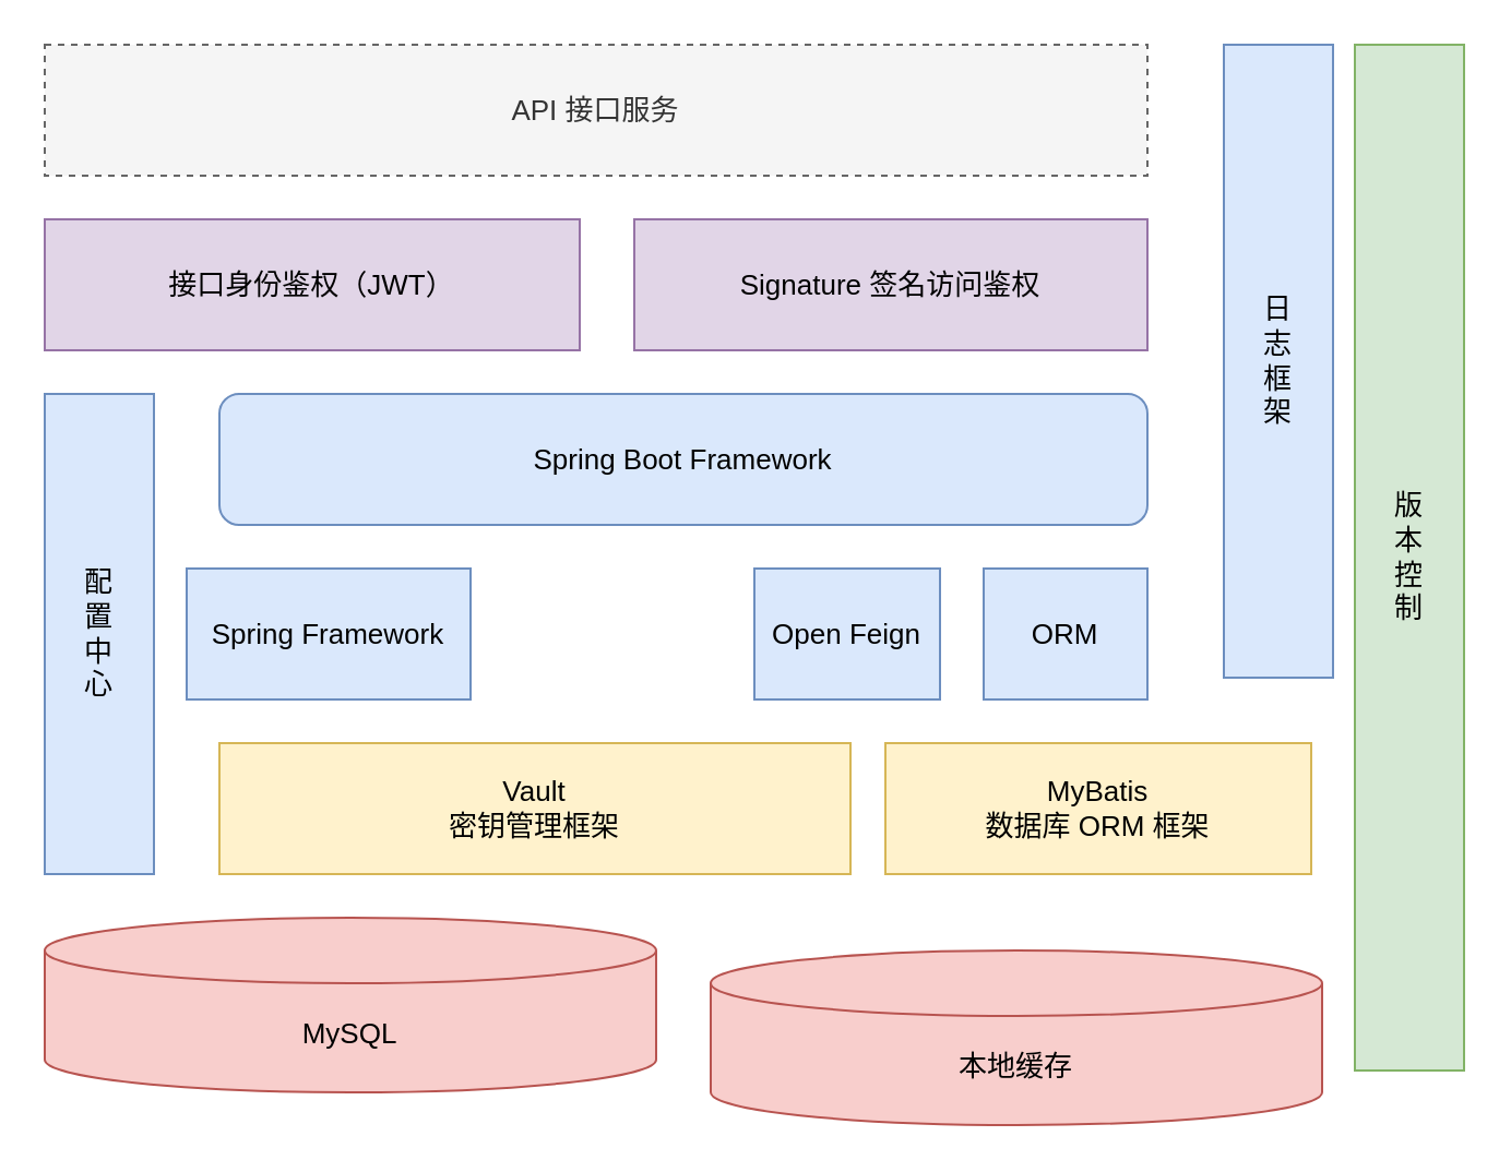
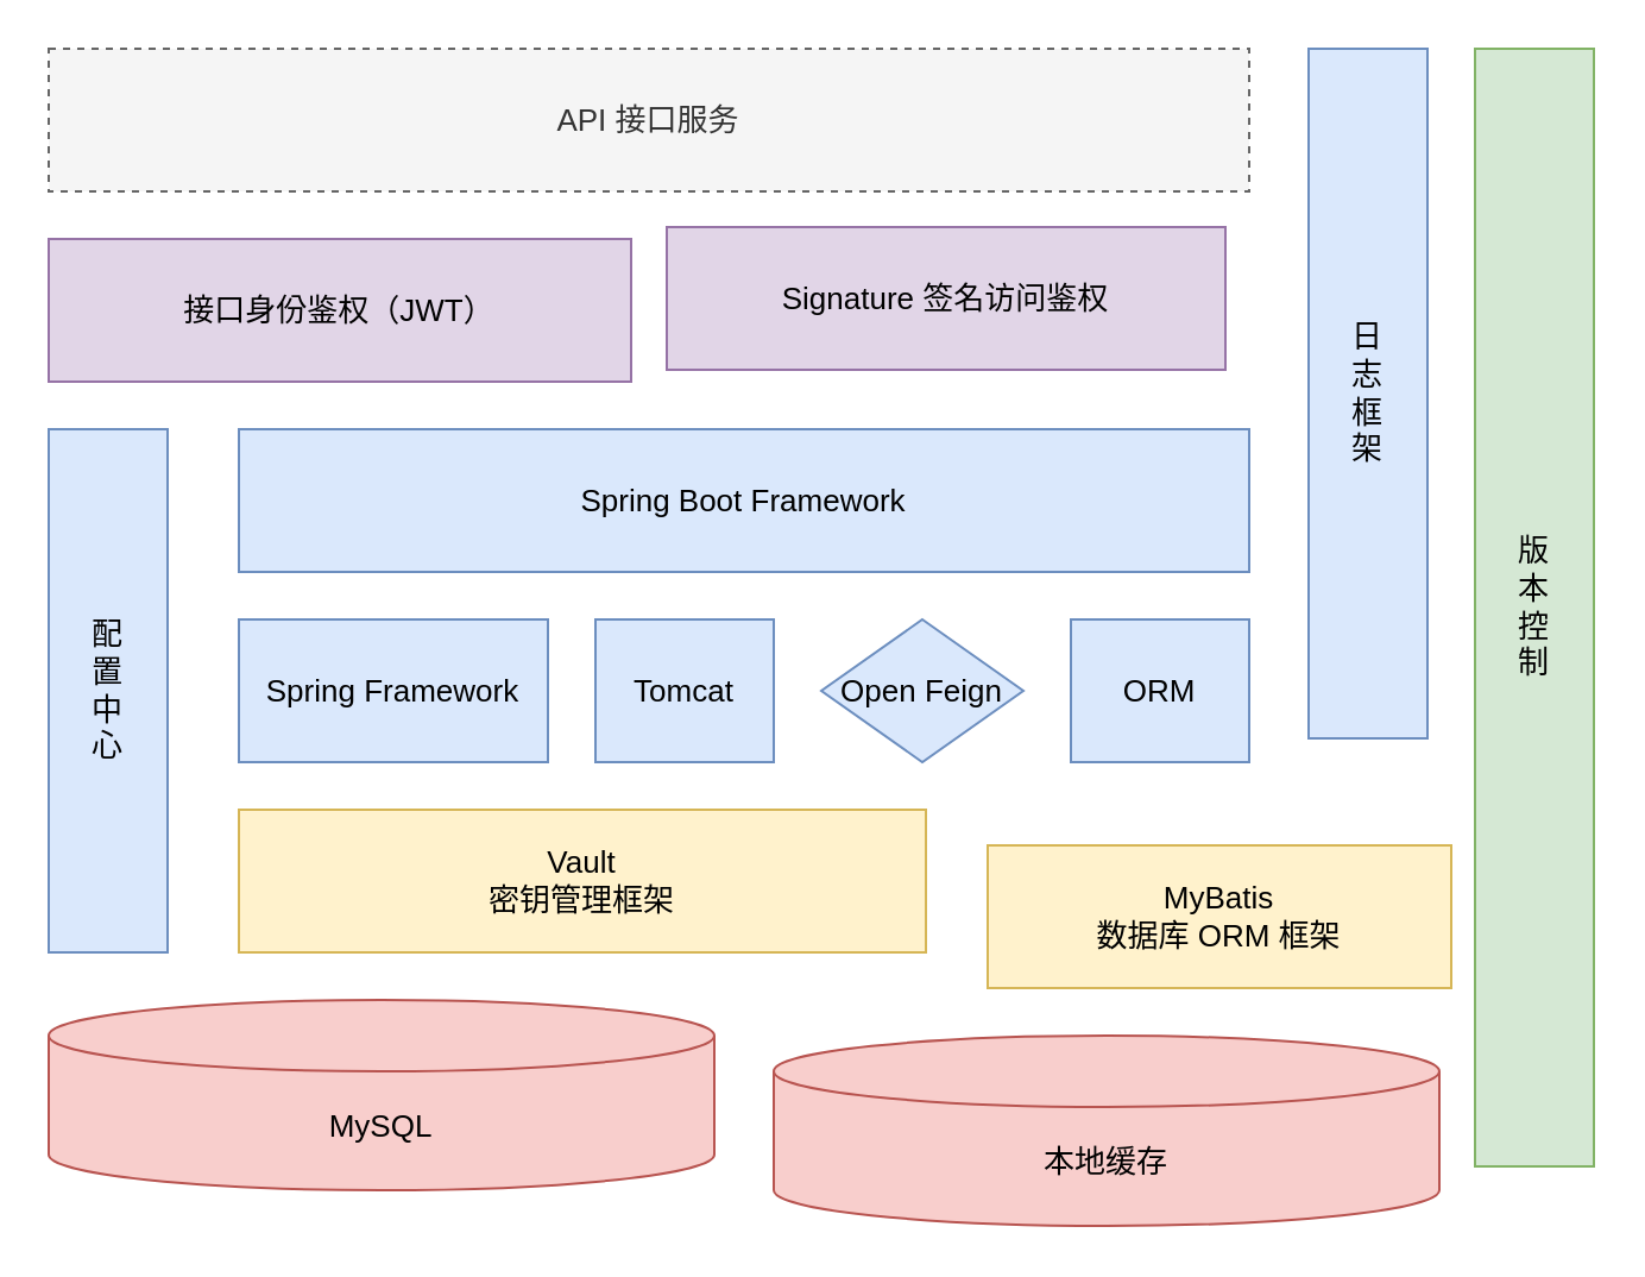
- <mxCell id="11" value="Signature 签名访问鉴权" style="rounded=0;whiteSpace=wrap;html=1;fontSize=13;fillColor=#e1d5e7;strokeColor=#9673a6;" vertex="1" parent="1"><mxGeometry x="290" y="100" width="235" height="60" as="geometry" /></mxCell>
+ <mxCell id="11" value="Signature 签名访问鉴权" style="rounded=0;whiteSpace=wrap;html=1;fontSize=13;fillColor=#e1d5e7;strokeColor=#9673a6;" vertex="1" parent="1"><mxGeometry x="280" y="95" width="235" height="60" as="geometry" /></mxCell>
- <mxCell id="10" value="日&lt;br&gt;志&lt;br&gt;框&lt;br&gt;架" style="rounded=0;whiteSpace=wrap;html=1;fontSize=13;fillColor=#dae8fc;strokeColor=#6c8ebf;" vertex="1" parent="1"><mxGeometry x="560" y="20" width="50" height="290" as="geometry" /></mxCell>
+ <mxCell id="10" value="日&lt;br&gt;志&lt;br&gt;框&lt;br&gt;架" style="rounded=0;whiteSpace=wrap;html=1;fontSize=13;fillColor=#dae8fc;strokeColor=#6c8ebf;" vertex="1" parent="1"><mxGeometry x="550" y="20" width="50" height="290" as="geometry" /></mxCell>
- <mxCell id="5" value="Spring Boot Framework" style="whiteSpace=wrap;html=1;fontSize=13;fillColor=#dae8fc;strokeColor=#6c8ebf;rounded=1;" vertex="1" parent="1"><mxGeometry x="100" y="180" width="425" height="60" as="geometry" /></mxCell>
+ <mxCell id="5" value="Spring Boot Framework" style="rounded=0;whiteSpace=wrap;html=1;fontSize=13;fillColor=#dae8fc;strokeColor=#6c8ebf;" vertex="1" parent="1"><mxGeometry x="100" y="180" width="425" height="60" as="geometry" /></mxCell>
- <mxCell id="6" value="Spring Framework" style="rounded=0;whiteSpace=wrap;html=1;fontSize=13;fillColor=#dae8fc;strokeColor=#6c8ebf;" vertex="1" parent="1"><mxGeometry x="85" y="260" width="130" height="60" as="geometry" /></mxCell>
+ <mxCell id="6" value="Spring Framework" style="rounded=0;whiteSpace=wrap;html=1;fontSize=13;fillColor=#dae8fc;strokeColor=#6c8ebf;" vertex="1" parent="1"><mxGeometry x="100" y="260" width="130" height="60" as="geometry" /></mxCell>
+ <mxCell id="7" value="Tomcat" style="rounded=0;whiteSpace=wrap;html=1;fontSize=13;fillColor=#dae8fc;strokeColor=#6c8ebf;" vertex="1" parent="1"><mxGeometry x="250" y="260" width="75" height="60" as="geometry" /></mxCell>
- <mxCell id="8" value="Open Feign" style="rounded=0;whiteSpace=wrap;html=1;fontSize=13;fillColor=#dae8fc;strokeColor=#6c8ebf;" vertex="1" parent="1"><mxGeometry x="345" y="260" width="85" height="60" as="geometry" /></mxCell>
+ <mxCell id="8" value="Open Feign" style="rhombus;whiteSpace=wrap;html=1;fontSize=13;fillColor=#dae8fc;strokeColor=#6c8ebf;" vertex="1" parent="1"><mxGeometry x="345" y="260" width="85" height="60" as="geometry" /></mxCell>
- <mxCell id="13" value="MyBatis&lt;br&gt;数据库 ORM 框架" style="rounded=0;whiteSpace=wrap;html=1;fontSize=13;fillColor=#fff2cc;strokeColor=#d6b656;" vertex="1" parent="1"><mxGeometry x="405" y="340" width="195" height="60" as="geometry" /></mxCell>
+ <mxCell id="13" value="MyBatis&lt;br&gt;数据库 ORM 框架" style="rounded=0;whiteSpace=wrap;html=1;fontSize=13;fillColor=#fff2cc;strokeColor=#d6b656;" vertex="1" parent="1"><mxGeometry x="415" y="355" width="195" height="60" as="geometry" /></mxCell>
